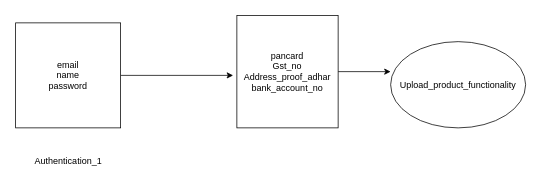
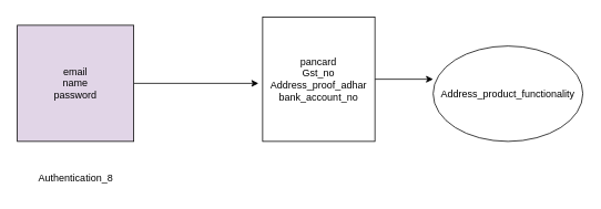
- <mxCell id="3" value="email&lt;br&gt;name&lt;br&gt;password" style="whiteSpace=wrap;html=1;" vertex="1" parent="1"><mxGeometry x="20" y="30" width="140" height="140" as="geometry" /></mxCell>
+ <mxCell id="3" value="email&lt;br&gt;name&lt;br&gt;password" style="whiteSpace=wrap;html=1;fillColor=#e1d5e7;" vertex="1" parent="1"><mxGeometry x="20" y="30" width="140" height="140" as="geometry" /></mxCell>
- <mxCell id="7" value="Upload_product_functionality" style="ellipse;whiteSpace=wrap;html=1;" vertex="1" parent="1"><mxGeometry x="520" y="55" width="180" height="115" as="geometry" /></mxCell>
+ <mxCell id="7" value="Address_product_functionality" style="ellipse;whiteSpace=wrap;html=1;" vertex="1" parent="1"><mxGeometry x="520" y="55" width="180" height="115" as="geometry" /></mxCell>
- <mxCell id="4" value="Authentication_1" style="text;html=1;align=center;verticalAlign=middle;resizable=0;points=[];autosize=1;strokeColor=none;fillColor=none;" vertex="1" parent="1"><mxGeometry x="35" y="200" width="110" height="30" as="geometry" /></mxCell>
+ <mxCell id="4" value="Authentication_8" style="text;html=1;align=center;verticalAlign=middle;resizable=0;points=[];autosize=1;strokeColor=none;fillColor=none;" vertex="1" parent="1"><mxGeometry x="35" y="200" width="110" height="30" as="geometry" /></mxCell>
